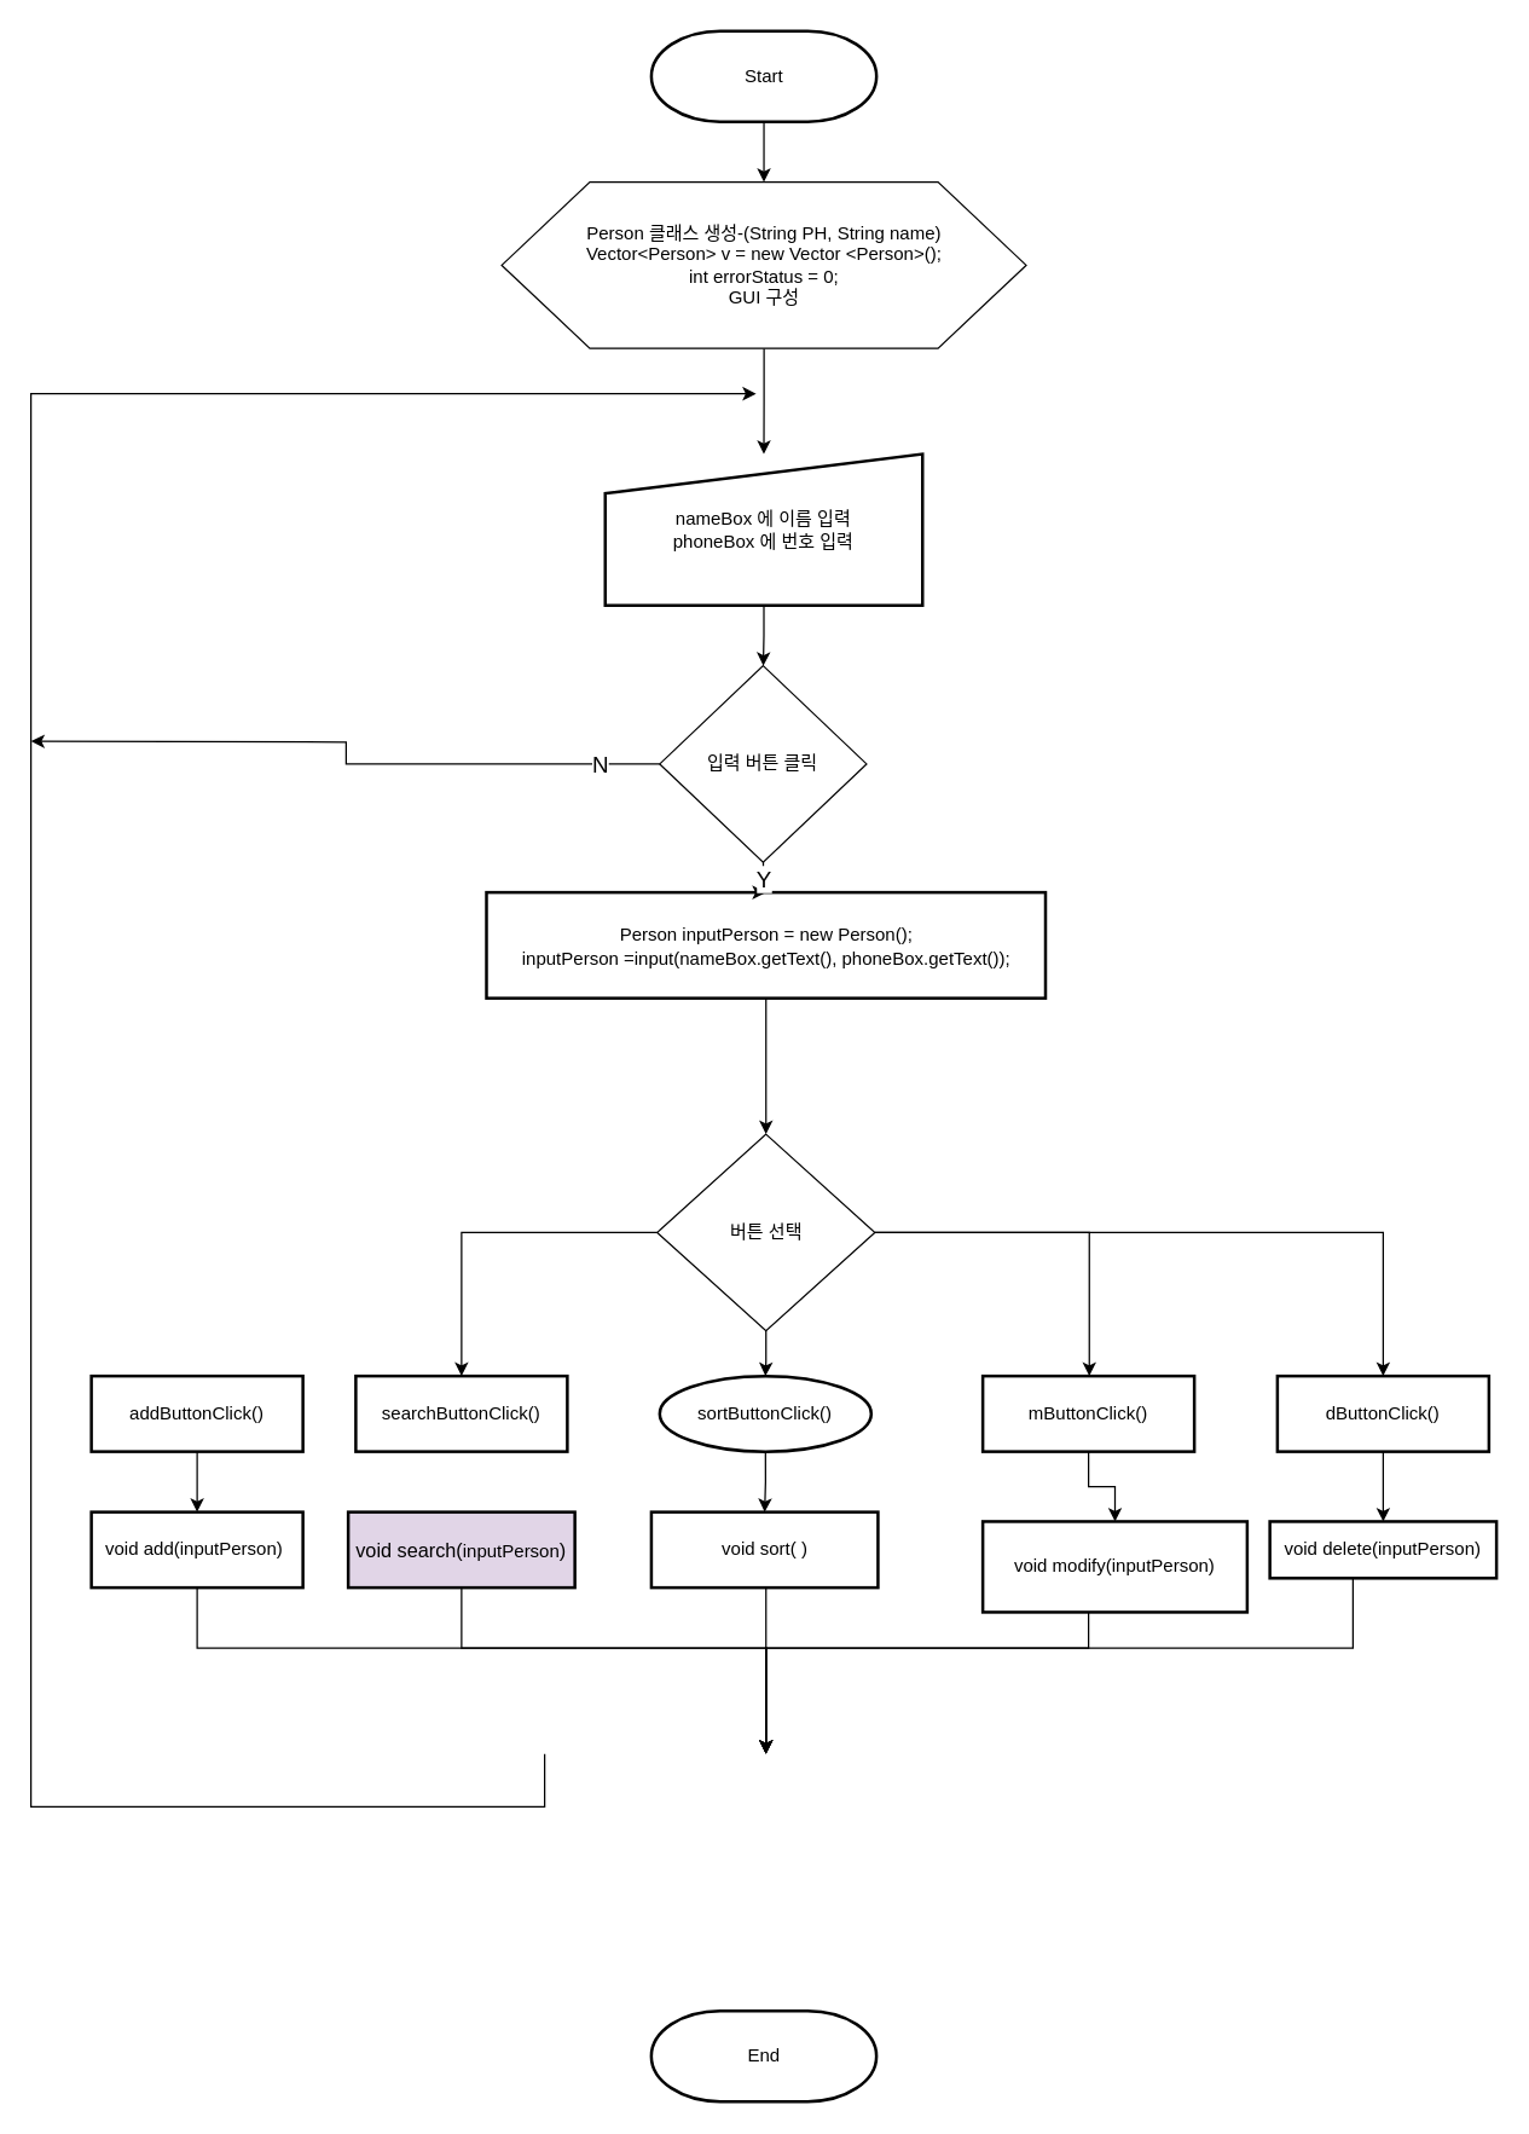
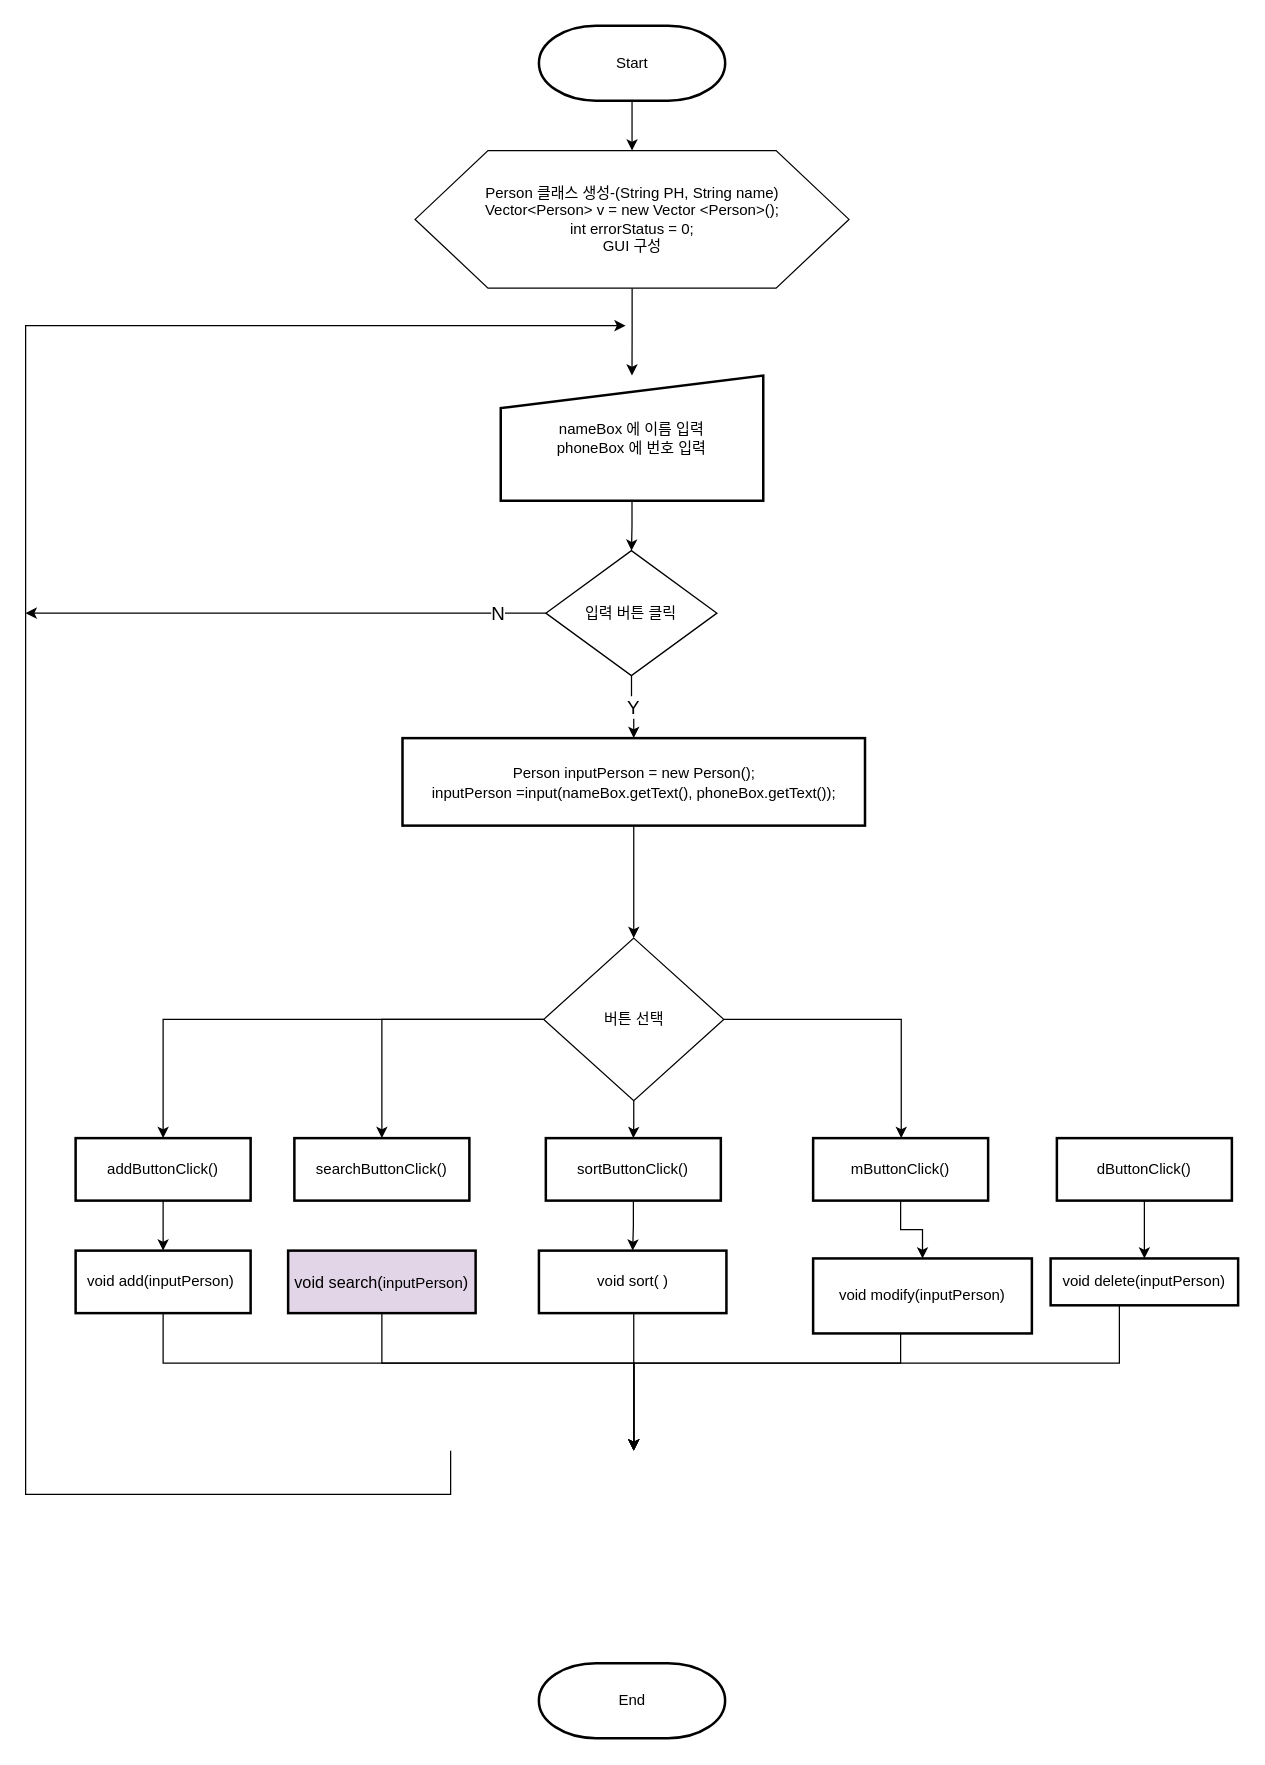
- <mxCell id="29" value="입력 버튼 클릭" style="rhombus;whiteSpace=wrap;html=1;" vertex="1" parent="1"><mxGeometry x="436.16" y="440" width="136.9" height="130" as="geometry" /></mxCell>
+ <mxCell id="29" value="입력 버튼 클릭" style="rhombus;whiteSpace=wrap;html=1;" vertex="1" parent="1"><mxGeometry x="436.16" y="440" width="136.9" height="100" as="geometry" /></mxCell>
- <mxCell id="38" style="edgeStyle=orthogonalEdgeStyle;rounded=0;orthogonalLoop=1;jettySize=auto;html=1;fontSize=13;" edge="1" parent="1" source="21" target="37"><mxGeometry relative="1" as="geometry"><mxPoint x="576.61" y="815" as="sourcePoint" /><mxPoint x="915" y="1006.25" as="targetPoint" /></mxGeometry></mxCell>
+ <mxCell id="38" style="edgeStyle=orthogonalEdgeStyle;rounded=0;orthogonalLoop=1;jettySize=auto;html=1;fontSize=13;" edge="1" parent="1" source="21" target="30"><mxGeometry relative="1" as="geometry"><mxPoint x="576.61" y="815" as="sourcePoint" /><mxPoint x="915" y="1006.25" as="targetPoint" /></mxGeometry></mxCell>
- <mxCell id="31" value="&lt;span style=&quot;text-align: left&quot;&gt;sortButtonClick()&lt;/span&gt;" style="ellipse;whiteSpace=wrap;html=1;absoluteArcSize=1;arcSize=0;strokeWidth=2;" vertex="1" parent="1"><mxGeometry x="436.16" y="910" width="140" height="50" as="geometry" /></mxCell>
+ <mxCell id="31" value="&lt;span style=&quot;text-align: left&quot;&gt;sortButtonClick()&lt;/span&gt;" style="rounded=1;whiteSpace=wrap;html=1;absoluteArcSize=1;arcSize=0;strokeWidth=2;" vertex="1" parent="1"><mxGeometry x="436.16" y="910" width="140" height="50" as="geometry" /></mxCell>
